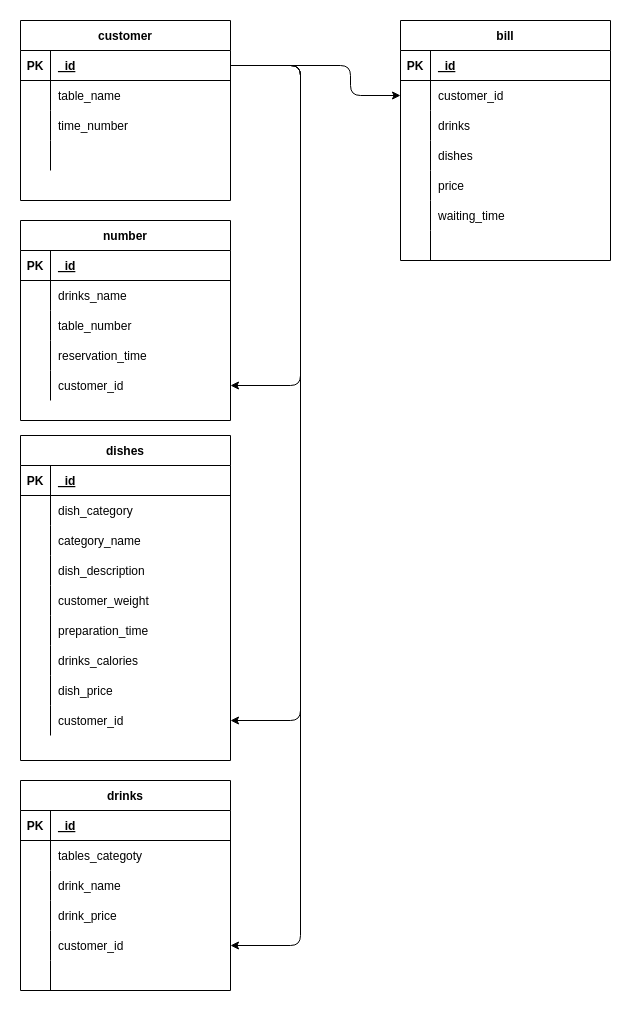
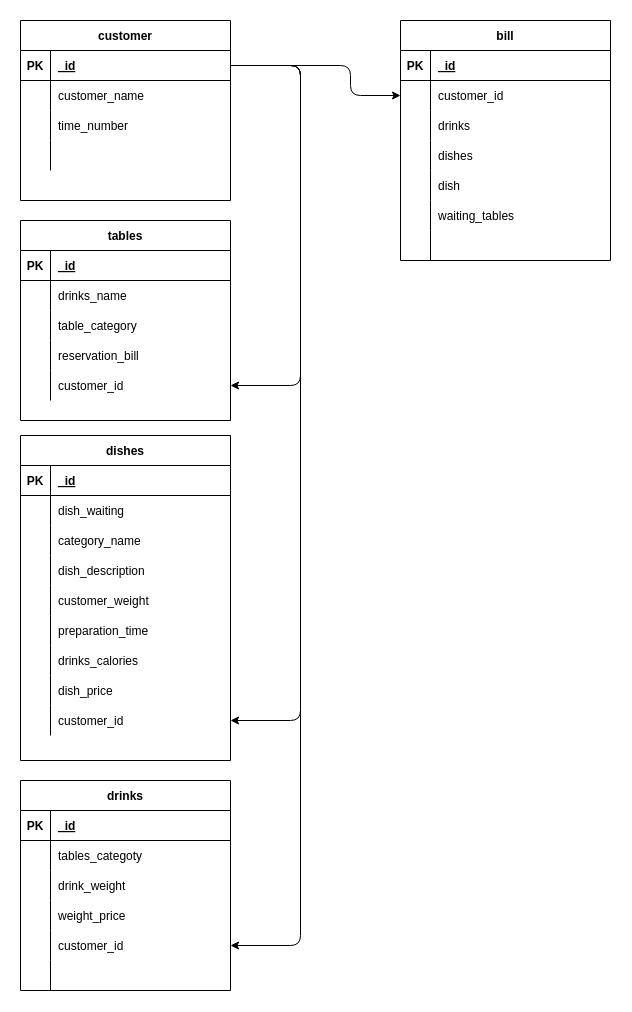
- <mxCell id="8" value="table_name" style="shape=partialRectangle;connectable=0;fillColor=none;top=0;left=0;bottom=0;right=0;align=left;spacingLeft=6;overflow=hidden;" parent="6" vertex="1"><mxGeometry x="30" width="180" height="30" as="geometry"><mxRectangle width="180" height="30" as="alternateBounds" /></mxGeometry></mxCell>
+ <mxCell id="8" value="customer_name" style="shape=partialRectangle;connectable=0;fillColor=none;top=0;left=0;bottom=0;right=0;align=left;spacingLeft=6;overflow=hidden;" parent="6" vertex="1"><mxGeometry x="30" width="180" height="30" as="geometry"><mxRectangle width="180" height="30" as="alternateBounds" /></mxGeometry></mxCell>
- <mxCell id="96" value="price" style="shape=partialRectangle;connectable=0;fillColor=none;top=0;left=0;bottom=0;right=0;align=left;spacingLeft=6;overflow=hidden;" parent="94" vertex="1"><mxGeometry x="30" width="180" height="30" as="geometry"><mxRectangle width="180" height="30" as="alternateBounds" /></mxGeometry></mxCell>
+ <mxCell id="96" value="dish" style="shape=partialRectangle;connectable=0;fillColor=none;top=0;left=0;bottom=0;right=0;align=left;spacingLeft=6;overflow=hidden;" parent="94" vertex="1"><mxGeometry x="30" width="180" height="30" as="geometry"><mxRectangle width="180" height="30" as="alternateBounds" /></mxGeometry></mxCell>
- <mxCell id="99" value="waiting_time" style="shape=partialRectangle;connectable=0;fillColor=none;top=0;left=0;bottom=0;right=0;align=left;spacingLeft=6;overflow=hidden;" parent="97" vertex="1"><mxGeometry x="30" width="180" height="30" as="geometry"><mxRectangle width="180" height="30" as="alternateBounds" /></mxGeometry></mxCell>
+ <mxCell id="99" value="waiting_tables" style="shape=partialRectangle;connectable=0;fillColor=none;top=0;left=0;bottom=0;right=0;align=left;spacingLeft=6;overflow=hidden;" parent="97" vertex="1"><mxGeometry x="30" width="180" height="30" as="geometry"><mxRectangle width="180" height="30" as="alternateBounds" /></mxGeometry></mxCell>
- <mxCell id="15" value="number" style="shape=table;startSize=30;container=1;collapsible=1;childLayout=tableLayout;fixedRows=1;rowLines=0;fontStyle=1;align=center;resizeLast=1;" parent="1" vertex="1"><mxGeometry x="20" y="220" width="210" height="200" as="geometry" /></mxCell>
+ <mxCell id="15" value="tables" style="shape=table;startSize=30;container=1;collapsible=1;childLayout=tableLayout;fixedRows=1;rowLines=0;fontStyle=1;align=center;resizeLast=1;" parent="1" vertex="1"><mxGeometry x="20" y="220" width="210" height="200" as="geometry" /></mxCell>
- <mxCell id="24" value="table_number" style="shape=partialRectangle;connectable=0;fillColor=none;top=0;left=0;bottom=0;right=0;align=left;spacingLeft=6;overflow=hidden;" parent="22" vertex="1"><mxGeometry x="30" width="180" height="30" as="geometry"><mxRectangle width="180" height="30" as="alternateBounds" /></mxGeometry></mxCell>
+ <mxCell id="24" value="table_category" style="shape=partialRectangle;connectable=0;fillColor=none;top=0;left=0;bottom=0;right=0;align=left;spacingLeft=6;overflow=hidden;" parent="22" vertex="1"><mxGeometry x="30" width="180" height="30" as="geometry"><mxRectangle width="180" height="30" as="alternateBounds" /></mxGeometry></mxCell>
- <mxCell id="27" value="reservation_time" style="shape=partialRectangle;connectable=0;fillColor=none;top=0;left=0;bottom=0;right=0;align=left;spacingLeft=6;overflow=hidden;" parent="25" vertex="1"><mxGeometry x="30" width="180" height="30" as="geometry"><mxRectangle width="180" height="30" as="alternateBounds" /></mxGeometry></mxCell>
+ <mxCell id="27" value="reservation_bill" style="shape=partialRectangle;connectable=0;fillColor=none;top=0;left=0;bottom=0;right=0;align=left;spacingLeft=6;overflow=hidden;" parent="25" vertex="1"><mxGeometry x="30" width="180" height="30" as="geometry"><mxRectangle width="180" height="30" as="alternateBounds" /></mxGeometry></mxCell>
- <mxCell id="38" value="dish_category" style="shape=partialRectangle;connectable=0;fillColor=none;top=0;left=0;bottom=0;right=0;align=left;spacingLeft=6;overflow=hidden;" parent="36" vertex="1"><mxGeometry x="30" width="180" height="30" as="geometry"><mxRectangle width="180" height="30" as="alternateBounds" /></mxGeometry></mxCell>
+ <mxCell id="38" value="dish_waiting" style="shape=partialRectangle;connectable=0;fillColor=none;top=0;left=0;bottom=0;right=0;align=left;spacingLeft=6;overflow=hidden;" parent="36" vertex="1"><mxGeometry x="30" width="180" height="30" as="geometry"><mxRectangle width="180" height="30" as="alternateBounds" /></mxGeometry></mxCell>
- <mxCell id="70" value="drink_name" style="shape=partialRectangle;connectable=0;fillColor=none;top=0;left=0;bottom=0;right=0;align=left;spacingLeft=6;overflow=hidden;" parent="68" vertex="1"><mxGeometry x="30" width="180" height="30" as="geometry"><mxRectangle width="180" height="30" as="alternateBounds" /></mxGeometry></mxCell>
+ <mxCell id="70" value="drink_weight" style="shape=partialRectangle;connectable=0;fillColor=none;top=0;left=0;bottom=0;right=0;align=left;spacingLeft=6;overflow=hidden;" parent="68" vertex="1"><mxGeometry x="30" width="180" height="30" as="geometry"><mxRectangle width="180" height="30" as="alternateBounds" /></mxGeometry></mxCell>
- <mxCell id="73" value="drink_price" style="shape=partialRectangle;connectable=0;fillColor=none;top=0;left=0;bottom=0;right=0;align=left;spacingLeft=6;overflow=hidden;" parent="71" vertex="1"><mxGeometry x="30" width="180" height="30" as="geometry"><mxRectangle width="180" height="30" as="alternateBounds" /></mxGeometry></mxCell>
+ <mxCell id="73" value="weight_price" style="shape=partialRectangle;connectable=0;fillColor=none;top=0;left=0;bottom=0;right=0;align=left;spacingLeft=6;overflow=hidden;" parent="71" vertex="1"><mxGeometry x="30" width="180" height="30" as="geometry"><mxRectangle width="180" height="30" as="alternateBounds" /></mxGeometry></mxCell>
